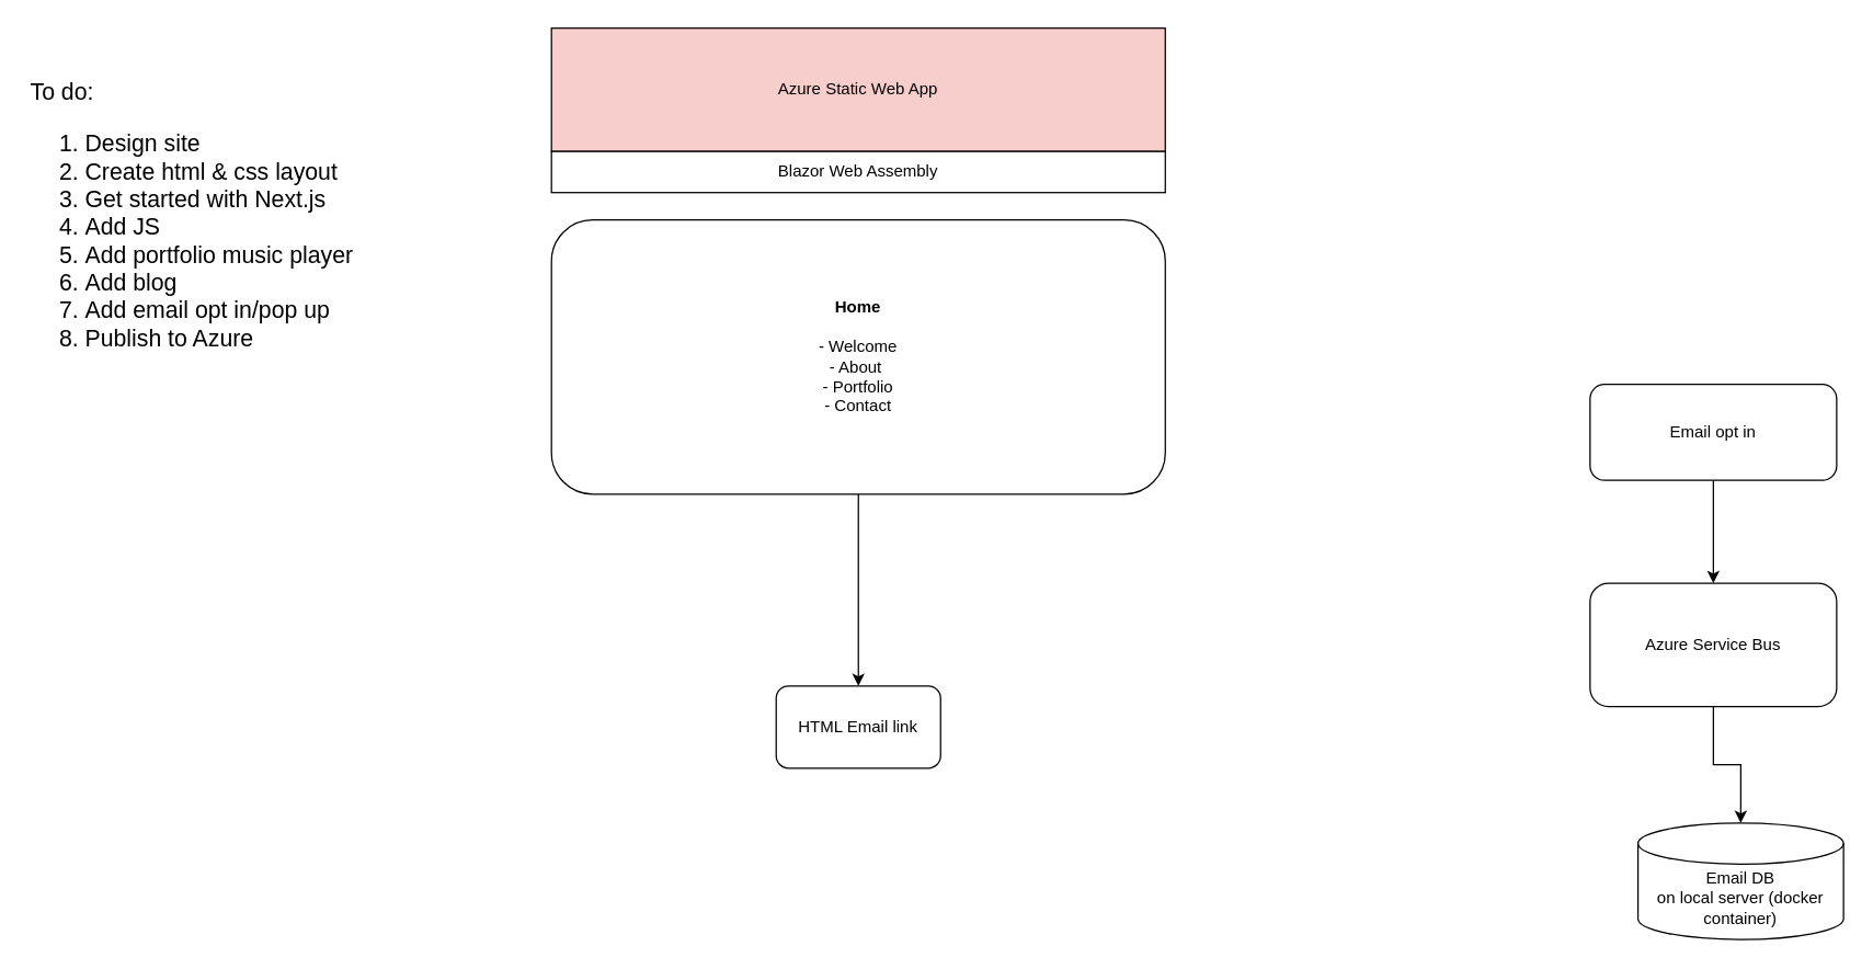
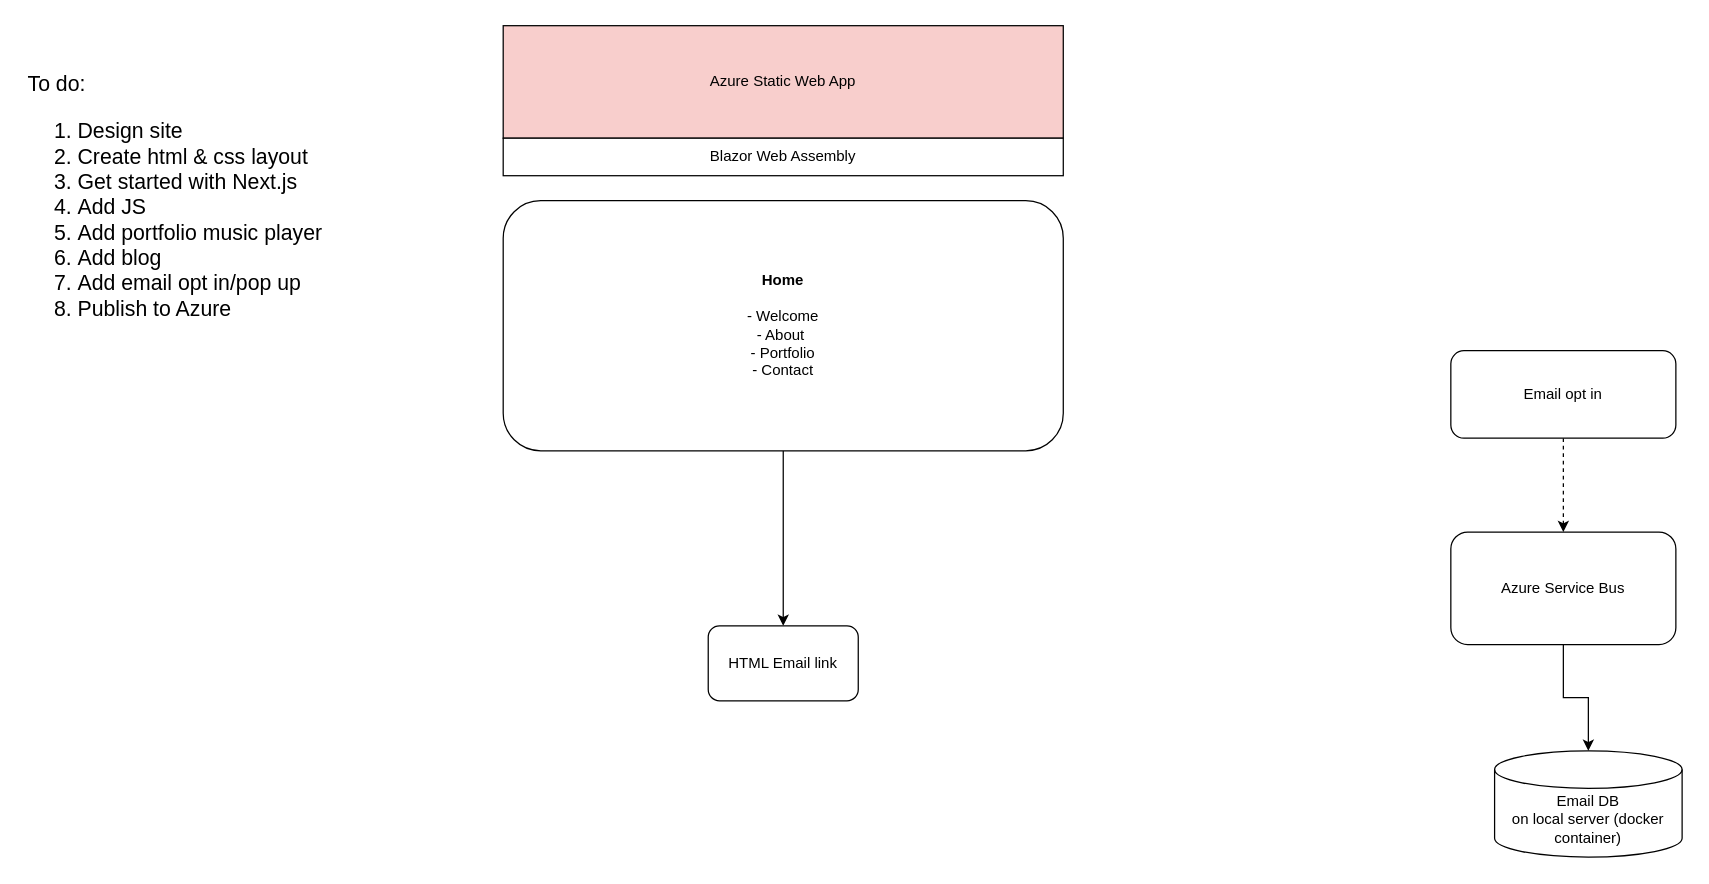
- <mxCell id="6" value="" style="edgeStyle=orthogonalEdgeStyle;rounded=0;orthogonalLoop=1;jettySize=auto;html=1;exitX=0.5;exitY=1;exitDx=0;exitDy=0;" parent="1" source="10" target="5" edge="1"><mxGeometry relative="1" as="geometry"><mxPoint x="1250" y="120" as="sourcePoint" /></mxGeometry></mxCell>
+ <mxCell id="6" value="" style="edgeStyle=orthogonalEdgeStyle;rounded=0;orthogonalLoop=1;jettySize=auto;html=1;exitX=0.5;exitY=1;exitDx=0;exitDy=0;dashed=1;" parent="1" source="10" target="5" edge="1"><mxGeometry relative="1" as="geometry"><mxPoint x="1250" y="120" as="sourcePoint" /></mxGeometry></mxCell>
